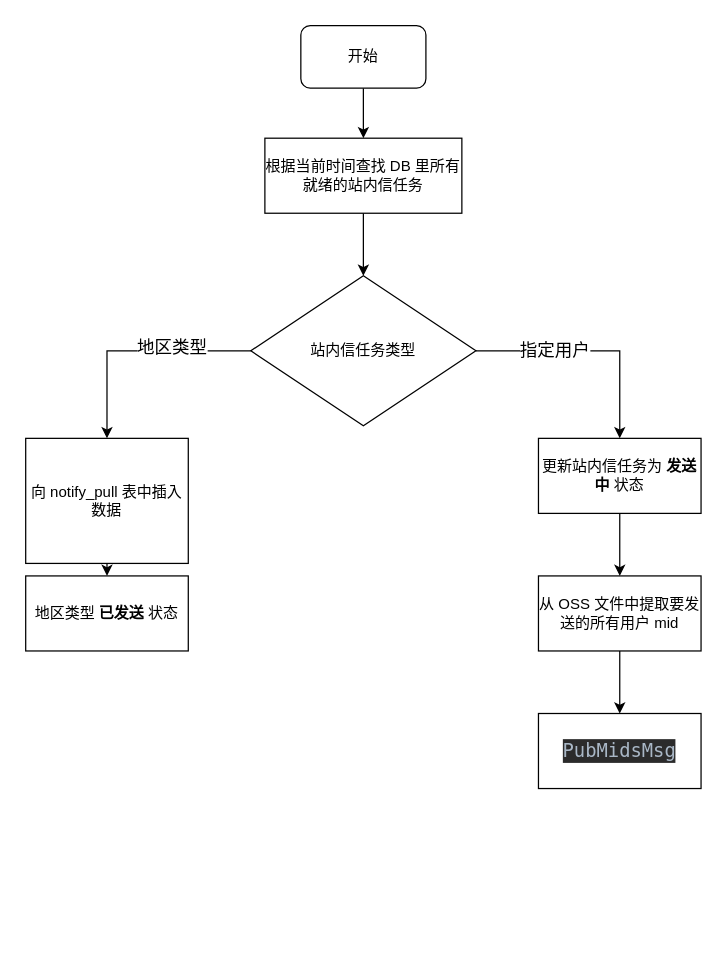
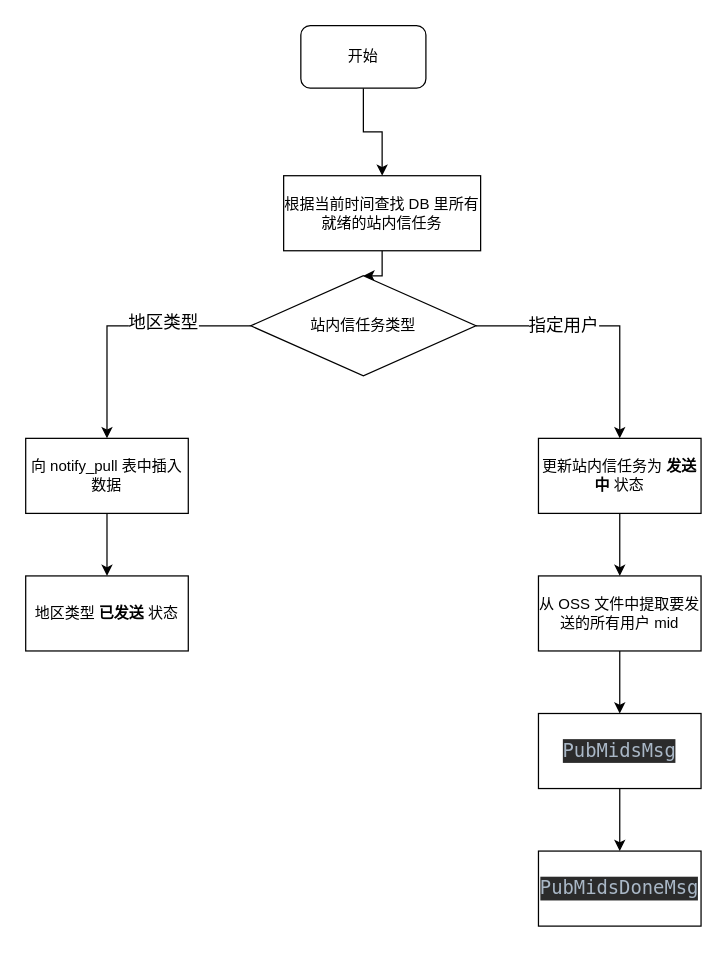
- <mxCell id="5" value="根据当前时间查找 DB 里所有就绪的站内信任务" style="rounded=0;whiteSpace=wrap;html=1;" vertex="1" parent="1"><mxGeometry x="211.25" y="110" width="157.5" height="60" as="geometry" /></mxCell>
+ <mxCell id="5" value="根据当前时间查找 DB 里所有就绪的站内信任务" style="rounded=0;whiteSpace=wrap;html=1;" vertex="1" parent="1"><mxGeometry x="226.25" y="140" width="157.5" height="60" as="geometry" /></mxCell>
- <mxCell id="10" value="站内信任务类型" style="rhombus;whiteSpace=wrap;html=1;" vertex="1" parent="1"><mxGeometry x="200" y="220" width="180" height="120" as="geometry" /></mxCell>
+ <mxCell id="10" value="站内信任务类型" style="rhombus;whiteSpace=wrap;html=1;" vertex="1" parent="1"><mxGeometry x="200" y="220" width="180" height="80" as="geometry" /></mxCell>
- <mxCell id="12" value="向 notify_pull 表中插入数据" style="rounded=0;whiteSpace=wrap;html=1;" vertex="1" parent="1"><mxGeometry x="20" y="350" width="130" height="100" as="geometry" /></mxCell>
+ <mxCell id="12" value="向 notify_pull 表中插入数据" style="rounded=0;whiteSpace=wrap;html=1;" vertex="1" parent="1"><mxGeometry x="20" y="350" width="130" height="60" as="geometry" /></mxCell>
+ <mxCell id="18" style="edgeStyle=orthogonalEdgeStyle;rounded=0;orthogonalLoop=1;jettySize=auto;html=1;exitX=0.5;exitY=1;exitDx=0;exitDy=0;fontSize=14;" edge="1" parent="1" source="19" target="20"><mxGeometry relative="1" as="geometry" /></mxCell>
+ <mxCell id="20" value="&lt;div style=&quot;background-color:#2b2b2b;color:#a9b7c6;font-family:'JetBrains Mono',monospace;font-size:11.3pt;&quot;&gt;&lt;pre&gt;PubMidsDoneMsg&lt;/pre&gt;&lt;/div&gt;" style="rounded=0;whiteSpace=wrap;html=1;" vertex="1" parent="1"><mxGeometry x="430" y="680" width="130" height="60" as="geometry" /></mxCell>
